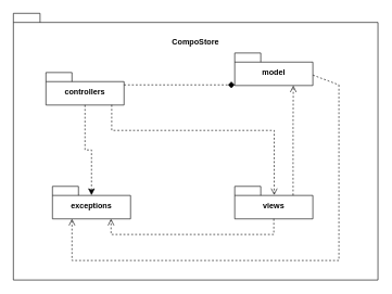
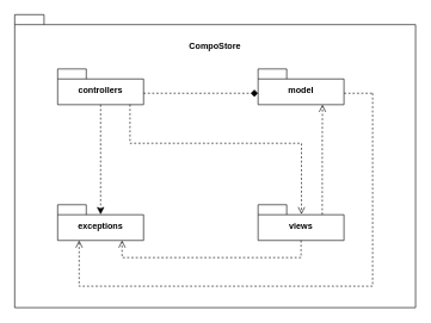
- <mxCell id="4" value="model" style="shape=folder;fontStyle=1;spacingTop=10;tabWidth=40;tabHeight=14;tabPosition=left;html=1;whiteSpace=wrap;" parent="1" vertex="1"><mxGeometry x="360" y="81" width="120" height="50" as="geometry" /></mxCell>
+ <mxCell id="4" value="model" style="shape=folder;fontStyle=1;spacingTop=10;tabWidth=40;tabHeight=14;tabPosition=left;html=1;whiteSpace=wrap;" parent="1" vertex="1"><mxGeometry x="360" y="96" width="120" height="50" as="geometry" /></mxCell>
- <mxCell id="3" value="controllers" style="shape=folder;fontStyle=1;spacingTop=10;tabWidth=40;tabHeight=14;tabPosition=left;html=1;whiteSpace=wrap;" parent="1" vertex="1"><mxGeometry x="70" y="111" width="120" height="50" as="geometry" /></mxCell>
+ <mxCell id="3" value="controllers" style="shape=folder;fontStyle=1;spacingTop=10;tabWidth=40;tabHeight=14;tabPosition=left;html=1;whiteSpace=wrap;" parent="1" vertex="1"><mxGeometry x="80" y="96" width="120" height="50" as="geometry" /></mxCell>
